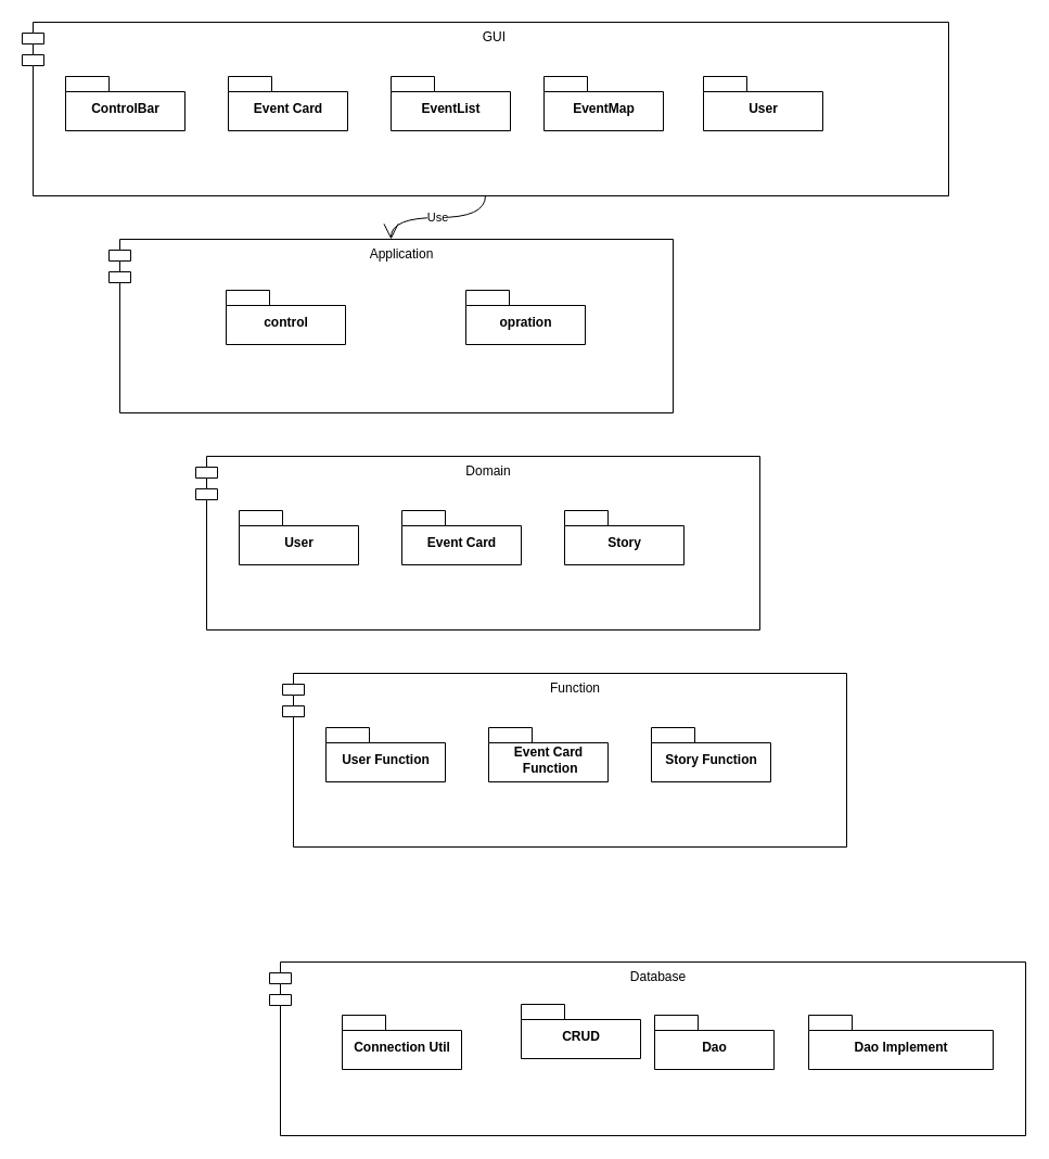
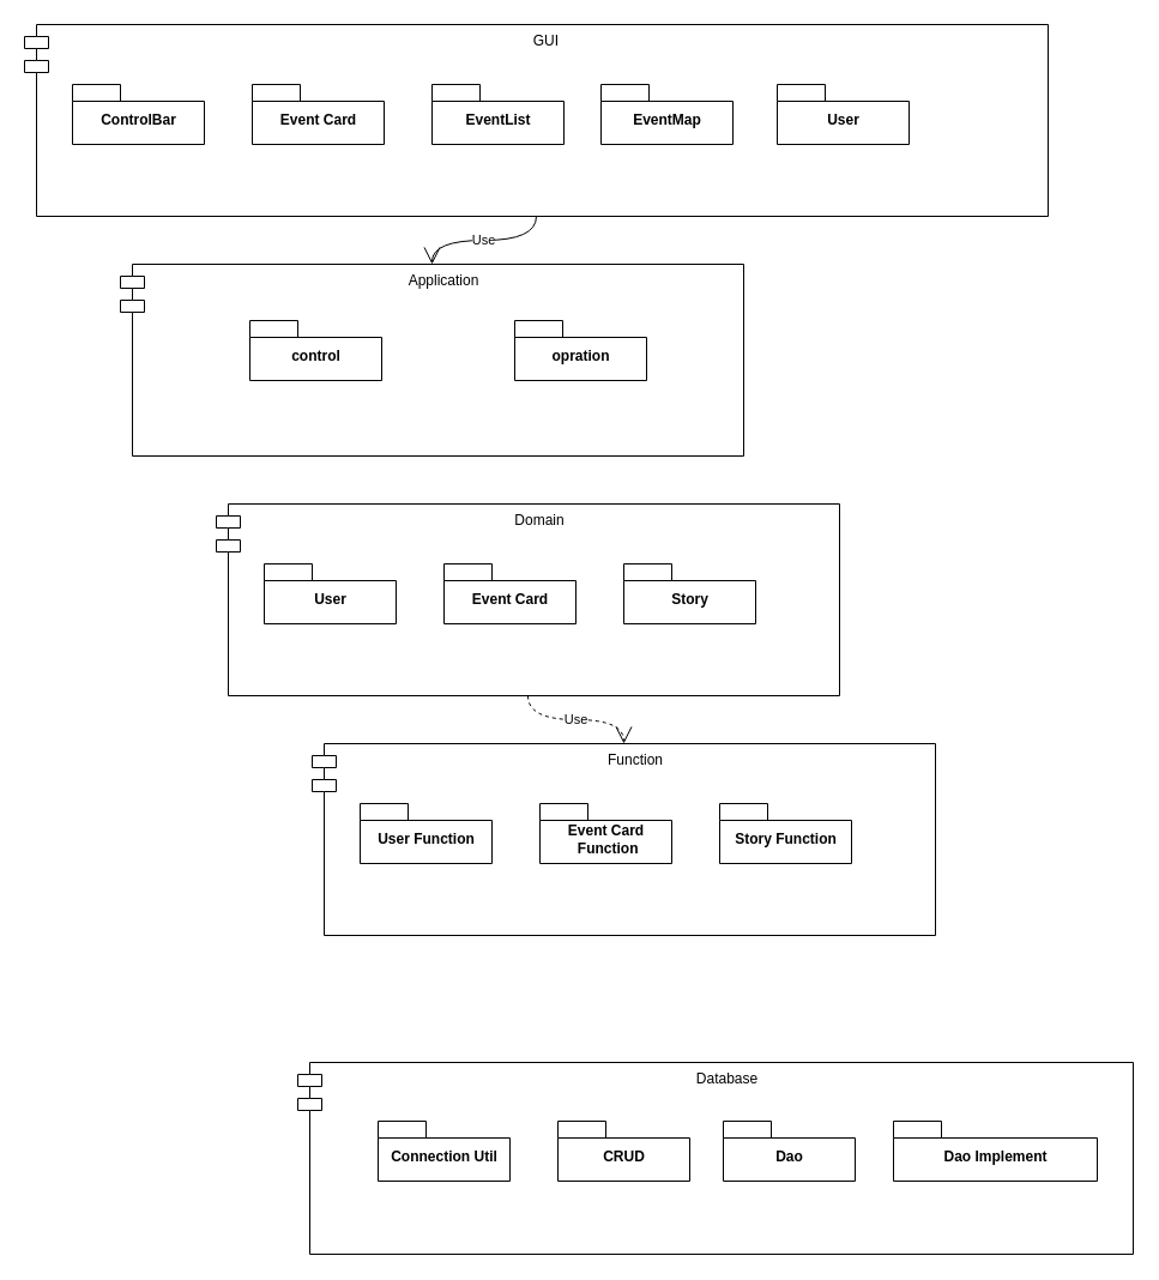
+ <mxCell id="21" value="Use" style="endArrow=open;endSize=12;dashed=1;html=1;edgeStyle=orthogonalEdgeStyle;curved=1;exitX=0.5;exitY=1;exitDx=0;exitDy=0;" parent="1" source="10" target="14" edge="1"><mxGeometry width="160" relative="1" as="geometry"><mxPoint x="300" y="200" as="sourcePoint" /><mxPoint x="380" y="240" as="targetPoint" /></mxGeometry></mxCell>
- <mxCell id="19" value="CRUD" style="shape=folder;fontStyle=1;spacingTop=10;tabWidth=40;tabHeight=14;tabPosition=left;html=1;" parent="1" vertex="1"><mxGeometry x="480" y="925" width="110" height="50" as="geometry" /></mxCell>
+ <mxCell id="19" value="CRUD" style="shape=folder;fontStyle=1;spacingTop=10;tabWidth=40;tabHeight=14;tabPosition=left;html=1;" parent="1" vertex="1"><mxGeometry x="465" y="935" width="110" height="50" as="geometry" /></mxCell>
